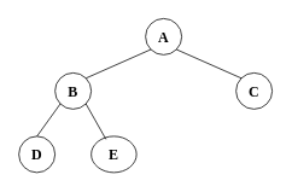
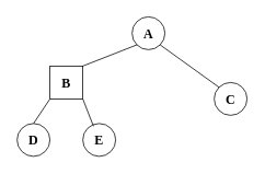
- <mxCell id="3" value="&lt;b&gt;&lt;font style=&quot;font-size: 16px;&quot; face=&quot;Verdana&quot;&gt;B&lt;/font&gt;&lt;/b&gt;" style="ellipse;whiteSpace=wrap;html=1;aspect=fixed;" parent="1" vertex="1"><mxGeometry x="60" y="80" width="40" height="40" as="geometry" /></mxCell>
+ <mxCell id="3" value="&lt;b&gt;&lt;font style=&quot;font-size: 16px;&quot; face=&quot;Verdana&quot;&gt;B&lt;/font&gt;&lt;/b&gt;" style="whiteSpace=wrap;html=1;aspect=fixed;rounded=0;" parent="1" vertex="1"><mxGeometry x="60" y="80" width="40" height="40" as="geometry" /></mxCell>
- <mxCell id="4" value="&lt;b&gt;&lt;font style=&quot;font-size: 16px;&quot; face=&quot;Verdana&quot;&gt;C&lt;/font&gt;&lt;/b&gt;" style="ellipse;whiteSpace=wrap;html=1;aspect=fixed;" parent="1" vertex="1"><mxGeometry x="260" y="80" width="40" height="40" as="geometry" /></mxCell>
+ <mxCell id="4" value="&lt;b&gt;&lt;font style=&quot;font-size: 16px;&quot; face=&quot;Verdana&quot;&gt;C&lt;/font&gt;&lt;/b&gt;" style="ellipse;whiteSpace=wrap;html=1;aspect=fixed;" parent="1" vertex="1"><mxGeometry x="260" y="100" width="40" height="40" as="geometry" /></mxCell>
- <mxCell id="6" value="&lt;b&gt;&lt;font style=&quot;font-size: 16px;&quot; face=&quot;Verdana&quot;&gt;E&lt;/font&gt;&lt;/b&gt;" style="ellipse;whiteSpace=wrap;html=1;aspect=fixed;" parent="1" vertex="1"><mxGeometry x="100" y="150" width="50" height="40" as="geometry" /></mxCell>
+ <mxCell id="6" value="&lt;b&gt;&lt;font style=&quot;font-size: 16px;&quot; face=&quot;Verdana&quot;&gt;E&lt;/font&gt;&lt;/b&gt;" style="ellipse;whiteSpace=wrap;html=1;aspect=fixed;" parent="1" vertex="1"><mxGeometry x="100" y="150" width="40" height="40" as="geometry" /></mxCell>
